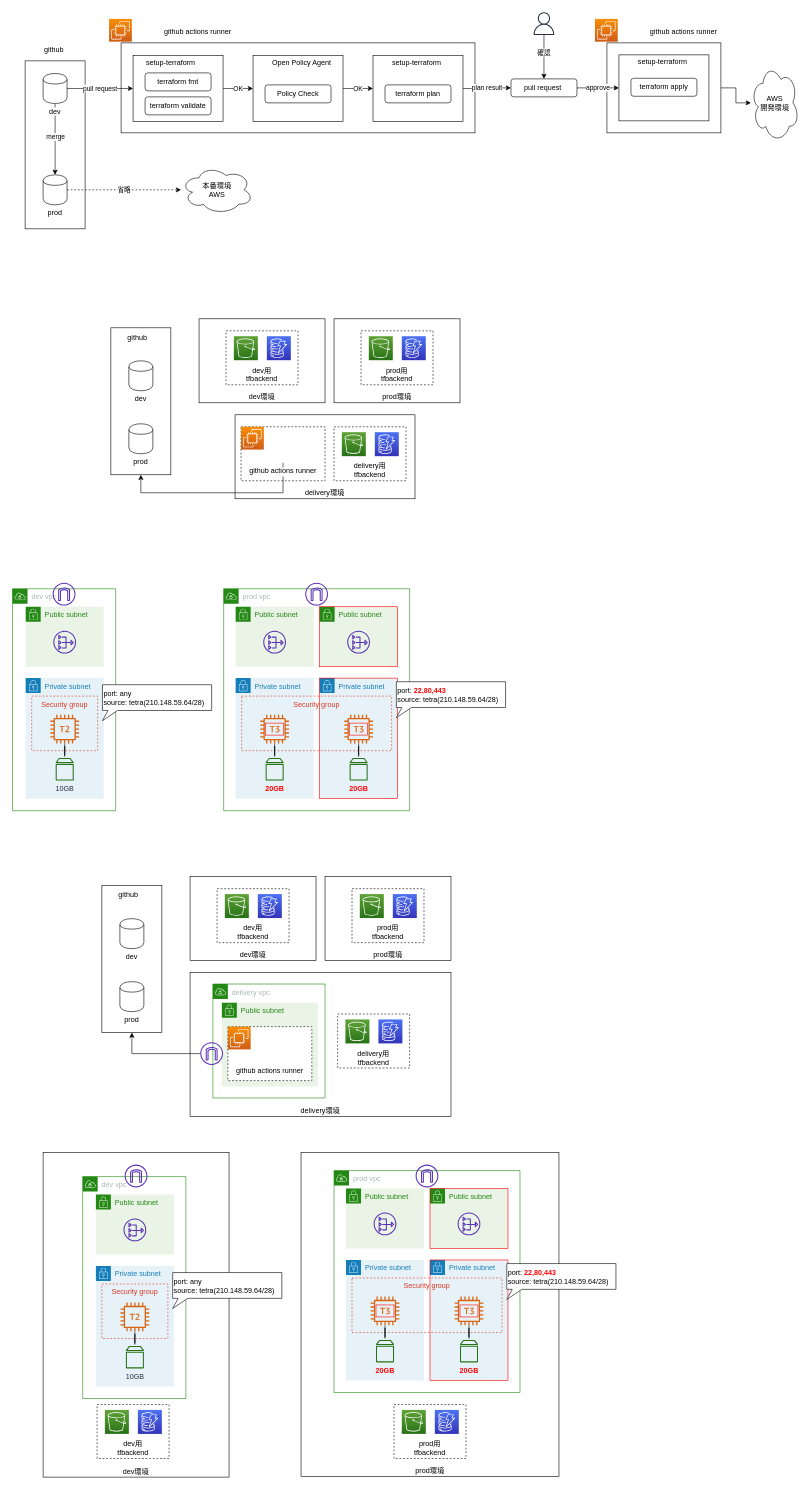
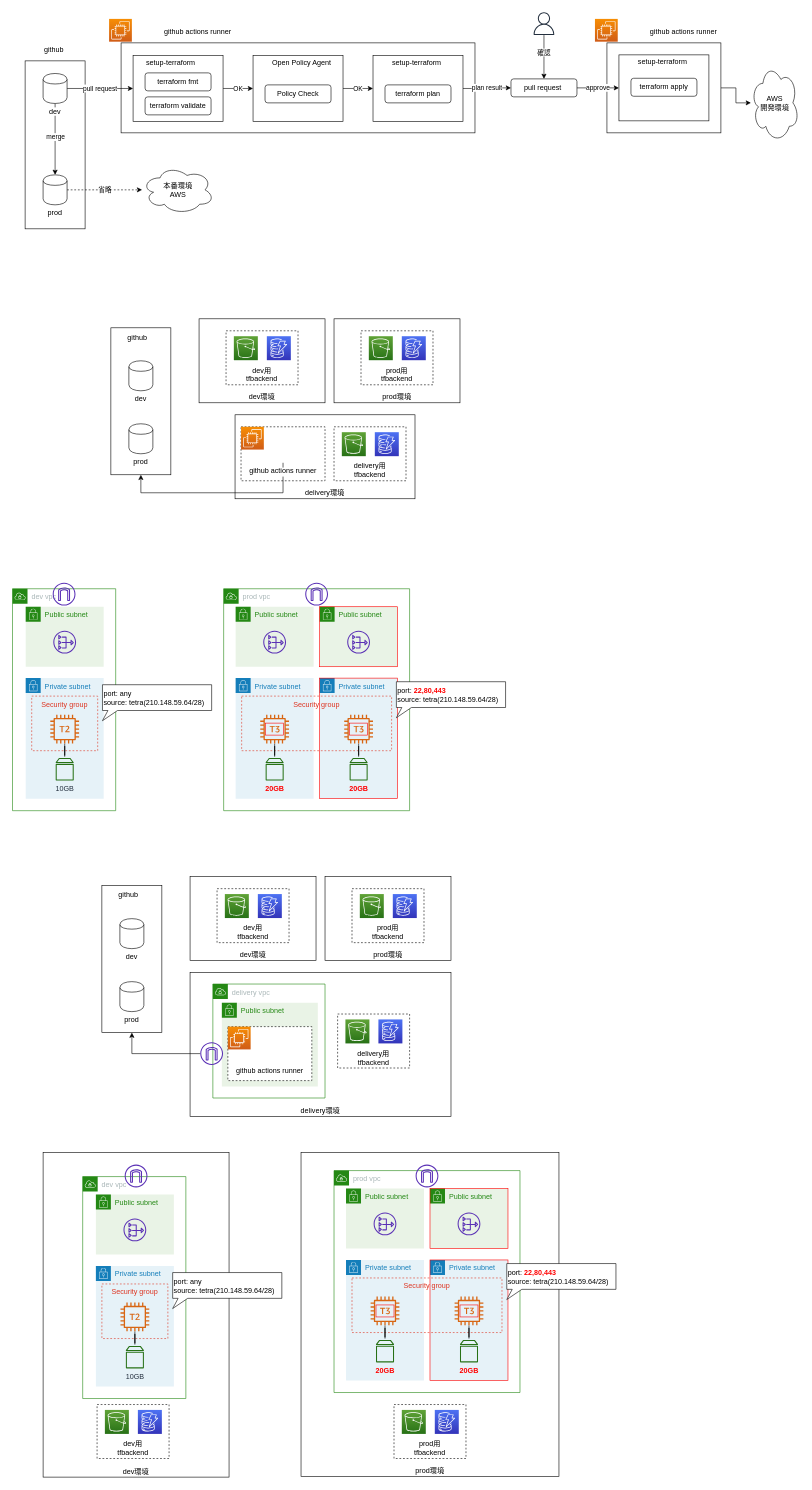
- <mxCell id="42" value="本番環境&lt;br&gt;AWS" style="ellipse;shape=cloud;whiteSpace=wrap;html=1;" parent="1" vertex="1"><mxGeometry x="301" y="276" width="120" height="80" as="geometry" /></mxCell>
+ <mxCell id="42" value="本番環境&lt;br&gt;AWS" style="ellipse;shape=cloud;whiteSpace=wrap;html=1;" parent="1" vertex="1"><mxGeometry x="236" y="276" width="120" height="80" as="geometry" /></mxCell>
